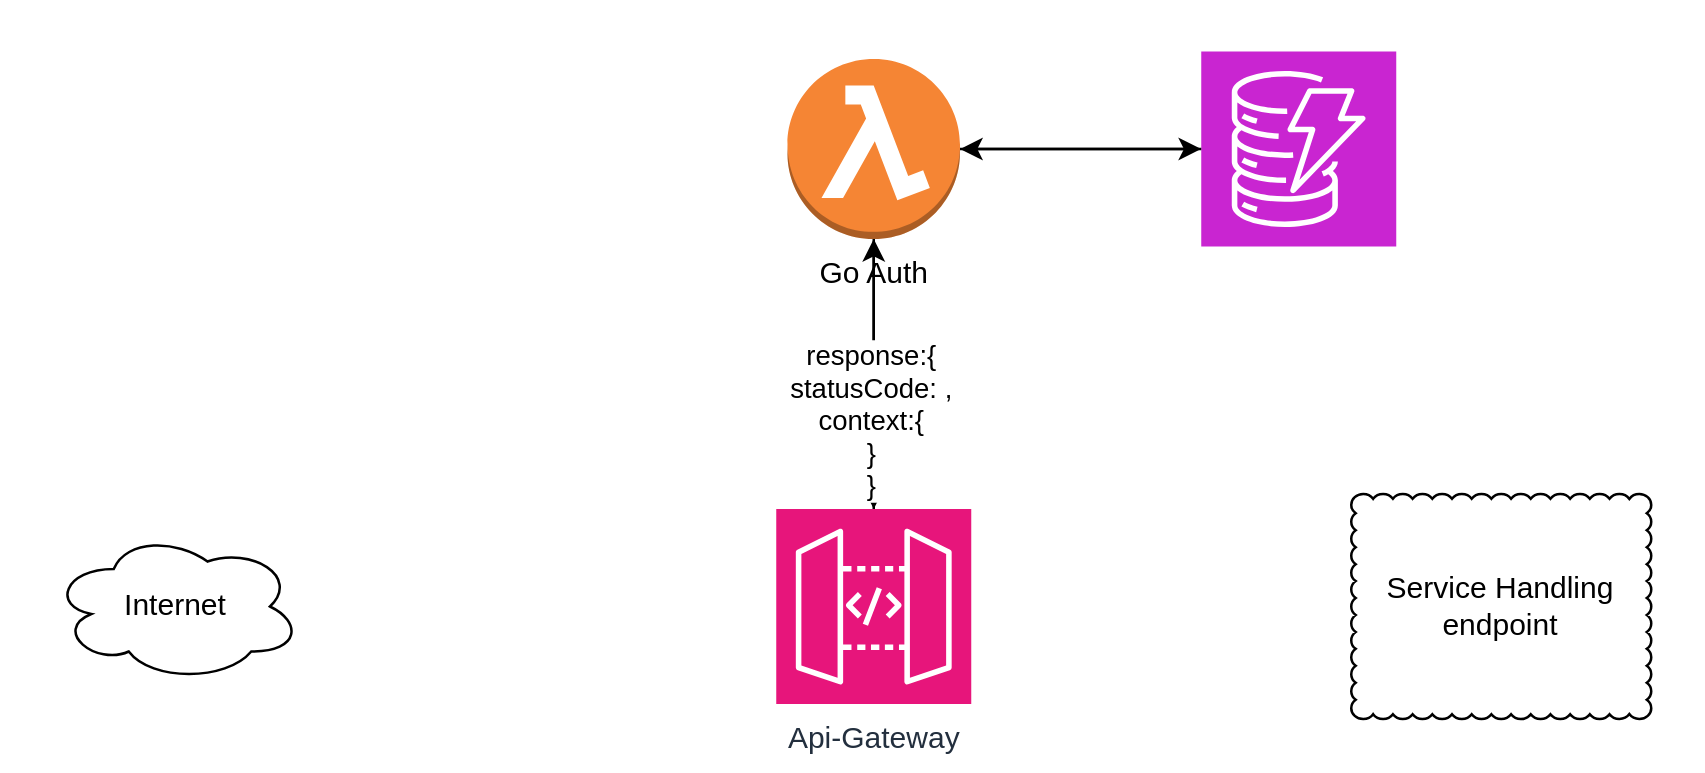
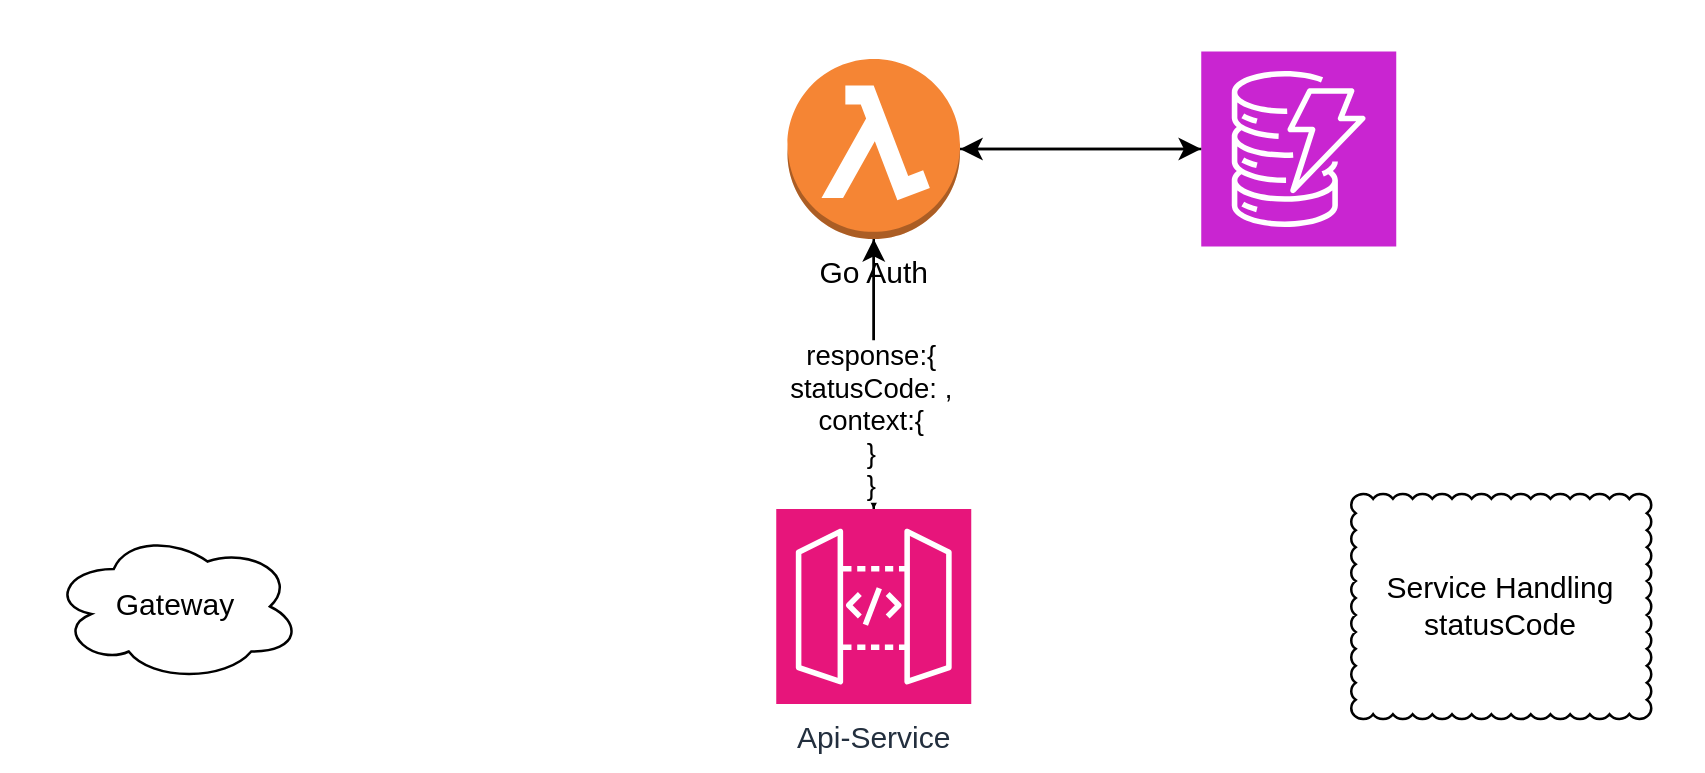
- <mxCell id="7" value="Internet" style="ellipse;shape=cloud;whiteSpace=wrap;html=1;align=center;" vertex="1" parent="5"><mxGeometry y="15" width="100" height="60" as="geometry" /></mxCell>
+ <mxCell id="7" value="Gateway" style="ellipse;shape=cloud;whiteSpace=wrap;html=1;align=center;" vertex="1" parent="5"><mxGeometry y="15" width="100" height="60" as="geometry" /></mxCell>
- <mxCell id="8" value="Service Handling endpoint" style="whiteSpace=wrap;html=1;shape=mxgraph.basic.cloud_rect" vertex="1" parent="5"><mxGeometry x="520" width="120" height="90" as="geometry" /></mxCell>
+ <mxCell id="8" value="Service Handling statusCode" style="whiteSpace=wrap;html=1;shape=mxgraph.basic.cloud_rect" vertex="1" parent="5"><mxGeometry x="520" width="120" height="90" as="geometry" /></mxCell>
- <mxCell id="6" value="Api-Gateway" style="sketch=0;points=[[0,0,0],[0.25,0,0],[0.5,0,0],[0.75,0,0],[1,0,0],[0,1,0],[0.25,1,0],[0.5,1,0],[0.75,1,0],[1,1,0],[0,0.25,0],[0,0.5,0],[0,0.75,0],[1,0.25,0],[1,0.5,0],[1,0.75,0]];outlineConnect=0;fontColor=#232F3E;fillColor=#E7157B;strokeColor=#ffffff;dashed=0;verticalLabelPosition=bottom;verticalAlign=top;align=center;html=1;fontSize=12;fontStyle=0;aspect=fixed;shape=mxgraph.aws4.resourceIcon;resIcon=mxgraph.aws4.api_gateway;" vertex="1" parent="5"><mxGeometry x="290" y="6" width="78" height="78" as="geometry" /></mxCell>
+ <mxCell id="6" value="Api-Service" style="sketch=0;points=[[0,0,0],[0.25,0,0],[0.5,0,0],[0.75,0,0],[1,0,0],[0,1,0],[0.25,1,0],[0.5,1,0],[0.75,1,0],[1,1,0],[0,0.25,0],[0,0.5,0],[0,0.75,0],[1,0.25,0],[1,0.5,0],[1,0.75,0]];outlineConnect=0;fontColor=#232F3E;fillColor=#E7157B;strokeColor=#ffffff;dashed=0;verticalLabelPosition=bottom;verticalAlign=top;align=center;html=1;fontSize=12;fontStyle=0;aspect=fixed;shape=mxgraph.aws4.resourceIcon;resIcon=mxgraph.aws4.api_gateway;" vertex="1" parent="5"><mxGeometry x="290" y="6" width="78" height="78" as="geometry" /></mxCell>
